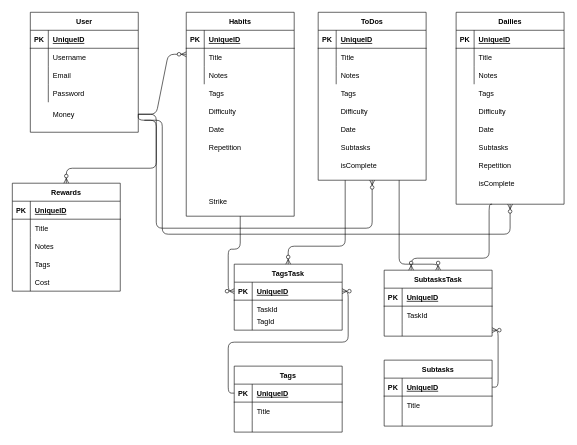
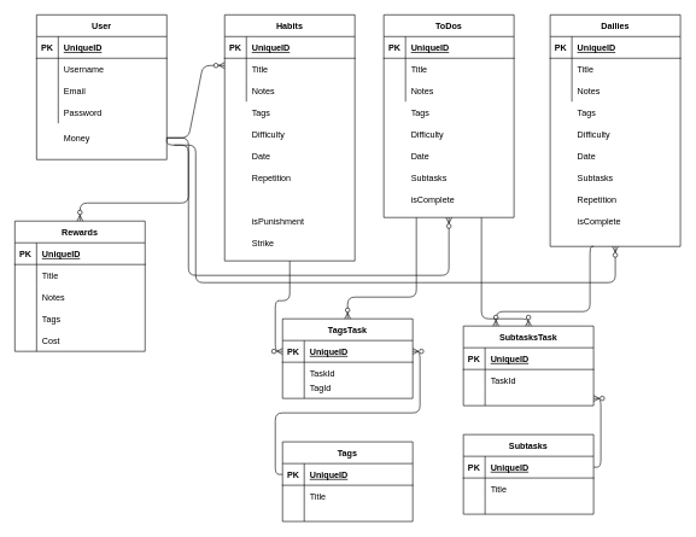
+ <mxCell id="74" value="isPunishment" style="shape=partialRectangle;connectable=0;fillColor=none;top=0;left=0;bottom=0;right=0;align=left;spacingLeft=6;overflow=hidden;" vertex="1" parent="1"><mxGeometry x="340" y="290" width="150" height="30" as="geometry" /></mxCell>
